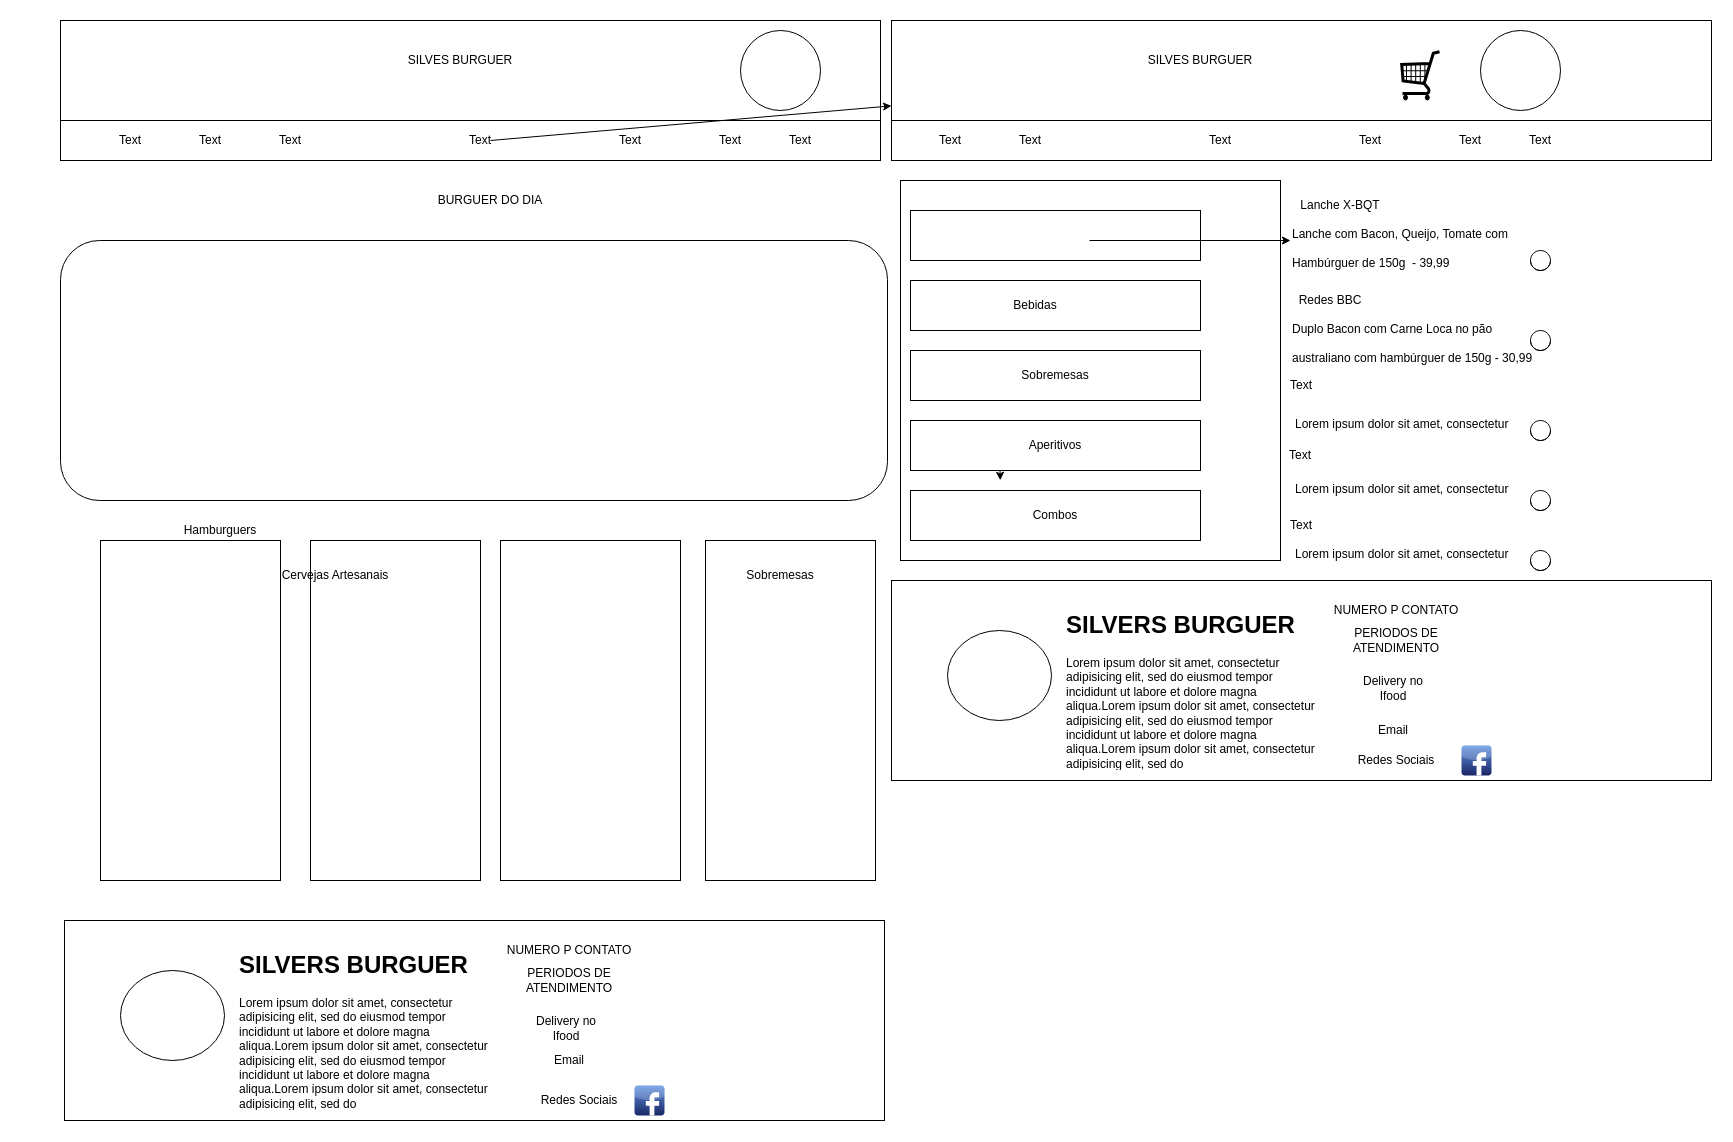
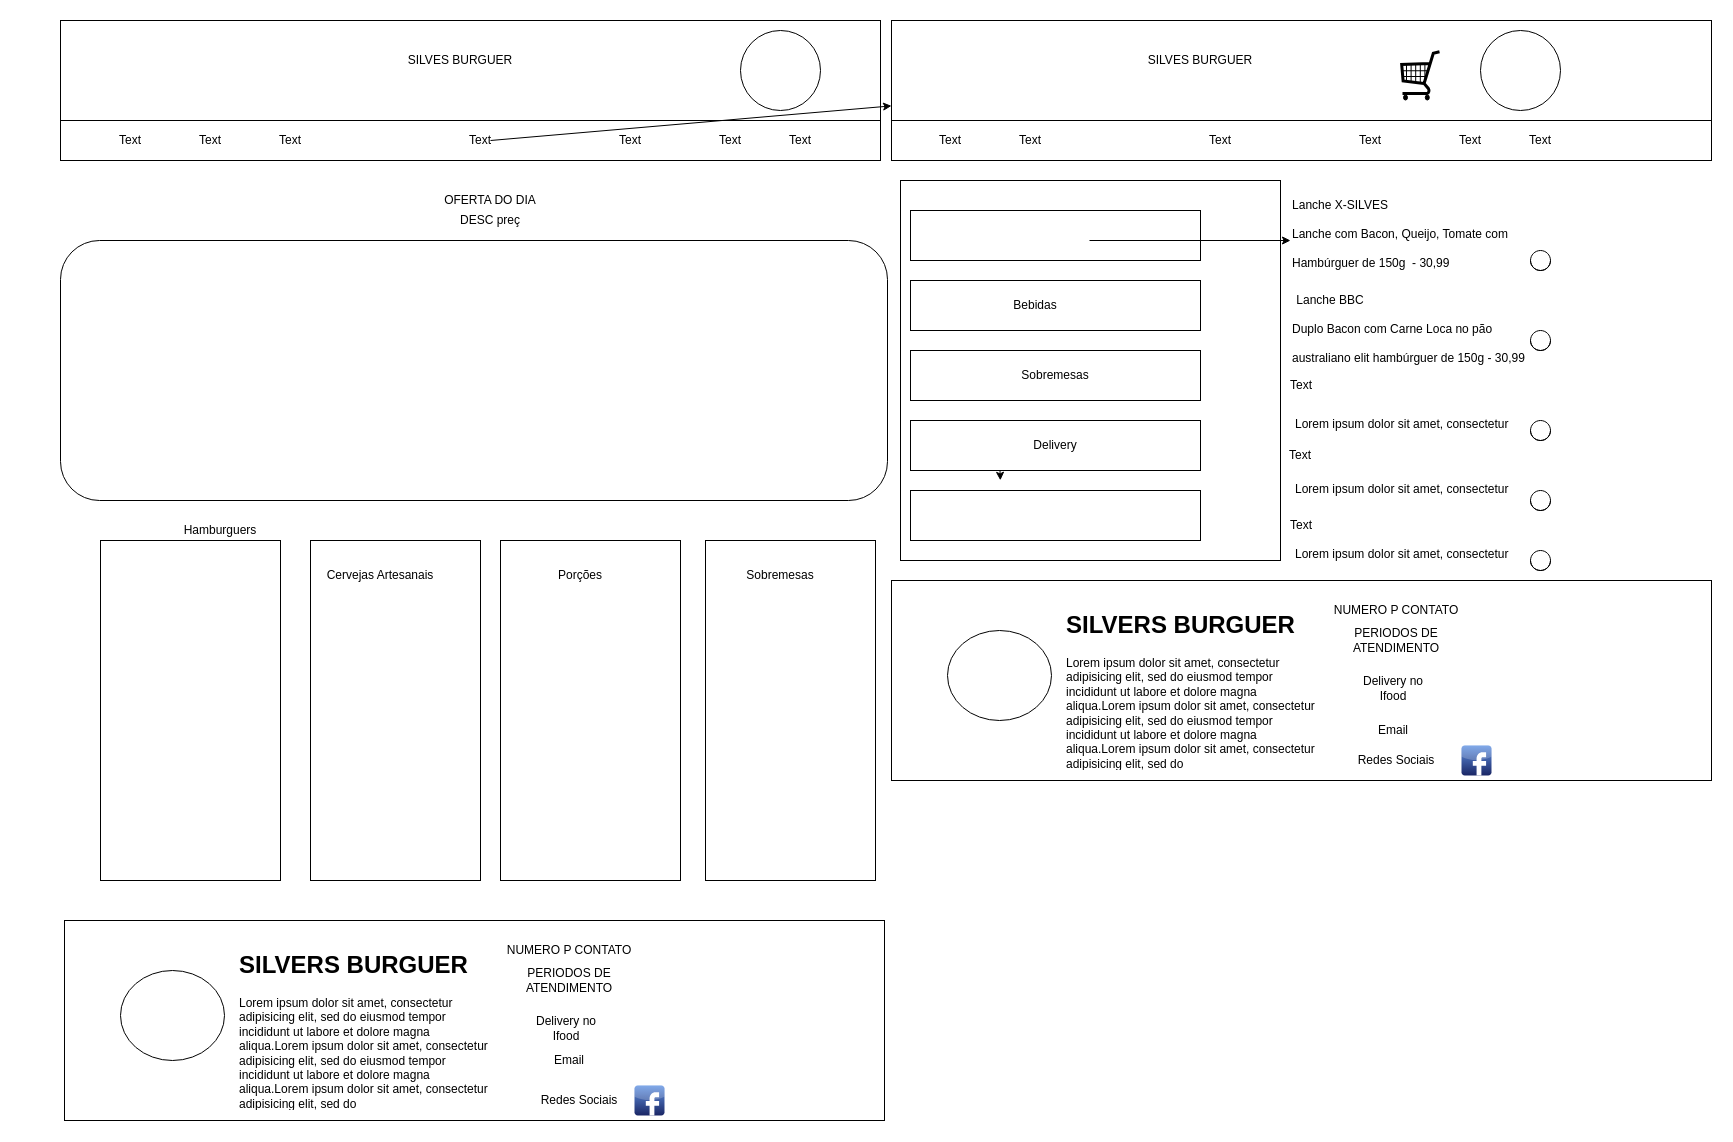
- <mxCell id="13" value="BURGUER DO DIA" style="text;html=1;strokeColor=none;fillColor=none;align=center;verticalAlign=middle;whiteSpace=wrap;rounded=0;" vertex="1" parent="1"><mxGeometry x="410" y="190" width="160" height="20" as="geometry" /></mxCell>
+ <mxCell id="13" value="OFERTA DO DIA" style="text;html=1;strokeColor=none;fillColor=none;align=center;verticalAlign=middle;whiteSpace=wrap;rounded=0;" vertex="1" parent="1"><mxGeometry x="410" y="190" width="160" height="20" as="geometry" /></mxCell>
- <mxCell id="38" value="Lanche X-BQT" style="text;html=1;strokeColor=none;fillColor=none;align=center;verticalAlign=middle;whiteSpace=wrap;rounded=0;" vertex="1" parent="1"><mxGeometry x="1150" y="190" width="380" height="30" as="geometry" /></mxCell>
+ <mxCell id="38" value="Lanche X-SILVES" style="text;html=1;strokeColor=none;fillColor=none;align=center;verticalAlign=middle;whiteSpace=wrap;rounded=0;" vertex="1" parent="1"><mxGeometry x="1150" y="190" width="380" height="30" as="geometry" /></mxCell>
- <mxCell id="39" value="&lt;h1&gt;&lt;span style=&quot;font-size: 12px ; font-weight: normal&quot;&gt;Lanche com Bacon, Queijo, Tomate com Hambúrguer de 150g&amp;nbsp; - 39,99&lt;/span&gt;&lt;br&gt;&lt;/h1&gt;" style="text;html=1;strokeColor=none;fillColor=none;spacing=5;spacingTop=-20;whiteSpace=wrap;overflow=hidden;rounded=0;" vertex="1" parent="1"><mxGeometry x="1287.25" y="210" width="249" height="60" as="geometry" /></mxCell>
+ <mxCell id="39" value="&lt;h1&gt;&lt;span style=&quot;font-size: 12px ; font-weight: normal&quot;&gt;Lanche com Bacon, Queijo, Tomate com Hambúrguer de 150g&amp;nbsp; - 30,99&lt;/span&gt;&lt;br&gt;&lt;/h1&gt;" style="text;html=1;strokeColor=none;fillColor=none;spacing=5;spacingTop=-20;whiteSpace=wrap;overflow=hidden;rounded=0;" vertex="1" parent="1"><mxGeometry x="1287.25" y="210" width="249" height="60" as="geometry" /></mxCell>
+ <mxCell id="14" value="DESC preç" style="text;html=1;strokeColor=none;fillColor=none;align=center;verticalAlign=middle;whiteSpace=wrap;rounded=0;" vertex="1" parent="1"><mxGeometry x="340" y="210" width="300" height="20" as="geometry" /></mxCell>
- <mxCell id="40" value="Redes BBC" style="text;html=1;strokeColor=none;fillColor=none;align=center;verticalAlign=middle;whiteSpace=wrap;rounded=0;" vertex="1" parent="1"><mxGeometry x="1140" y="285" width="380" height="30" as="geometry" /></mxCell>
+ <mxCell id="40" value="Lanche BBC" style="text;html=1;strokeColor=none;fillColor=none;align=center;verticalAlign=middle;whiteSpace=wrap;rounded=0;" vertex="1" parent="1"><mxGeometry x="1140" y="285" width="380" height="30" as="geometry" /></mxCell>
- <mxCell id="41" value="&lt;h1&gt;&lt;span style=&quot;font-size: 12px ; font-weight: normal&quot;&gt;Duplo Bacon com Carne Loca no pão australiano com hambúrguer de 150g - 30,99&lt;/span&gt;&lt;br&gt;&lt;/h1&gt;" style="text;html=1;strokeColor=none;fillColor=none;spacing=5;spacingTop=-20;whiteSpace=wrap;overflow=hidden;rounded=0;" vertex="1" parent="1"><mxGeometry x="1287.25" y="305" width="260" height="60" as="geometry" /></mxCell>
+ <mxCell id="41" value="&lt;h1&gt;&lt;span style=&quot;font-size: 12px ; font-weight: normal&quot;&gt;Duplo Bacon com Carne Loca no pão australiano elit hambúrguer de 150g - 30,99&lt;/span&gt;&lt;br&gt;&lt;/h1&gt;" style="text;html=1;strokeColor=none;fillColor=none;spacing=5;spacingTop=-20;whiteSpace=wrap;overflow=hidden;rounded=0;" vertex="1" parent="1"><mxGeometry x="1287.25" y="305" width="260" height="60" as="geometry" /></mxCell>
- <mxCell id="36" value="Aperitivos" style="text;html=1;strokeColor=none;fillColor=none;align=center;verticalAlign=middle;whiteSpace=wrap;rounded=0;" vertex="1" parent="1"><mxGeometry x="1035" y="435" width="40" height="20" as="geometry" /></mxCell>
+ <mxCell id="36" value="Delivery" style="text;html=1;strokeColor=none;fillColor=none;align=center;verticalAlign=middle;whiteSpace=wrap;rounded=0;" vertex="1" parent="1"><mxGeometry x="1035" y="435" width="40" height="20" as="geometry" /></mxCell>
- <mxCell id="37" value="Combos" style="text;html=1;strokeColor=none;fillColor=none;align=center;verticalAlign=middle;whiteSpace=wrap;rounded=0;" vertex="1" parent="1"><mxGeometry x="1035" y="505" width="40" height="20" as="geometry" /></mxCell>
- <mxCell id="60" value="Cervejas Artesanais" style="text;html=1;strokeColor=none;fillColor=none;align=center;verticalAlign=middle;whiteSpace=wrap;rounded=0;" vertex="1" parent="1"><mxGeometry x="275" y="560" width="120" height="30" as="geometry" /></mxCell>
+ <mxCell id="60" value="Cervejas Artesanais" style="text;html=1;strokeColor=none;fillColor=none;align=center;verticalAlign=middle;whiteSpace=wrap;rounded=0;" vertex="1" parent="1"><mxGeometry x="320" y="560" width="120" height="30" as="geometry" /></mxCell>
+ <mxCell id="62" value="Porções" style="text;html=1;strokeColor=none;fillColor=none;align=center;verticalAlign=middle;whiteSpace=wrap;rounded=0;" vertex="1" parent="1"><mxGeometry x="520" y="560" width="120" height="30" as="geometry" /></mxCell>
